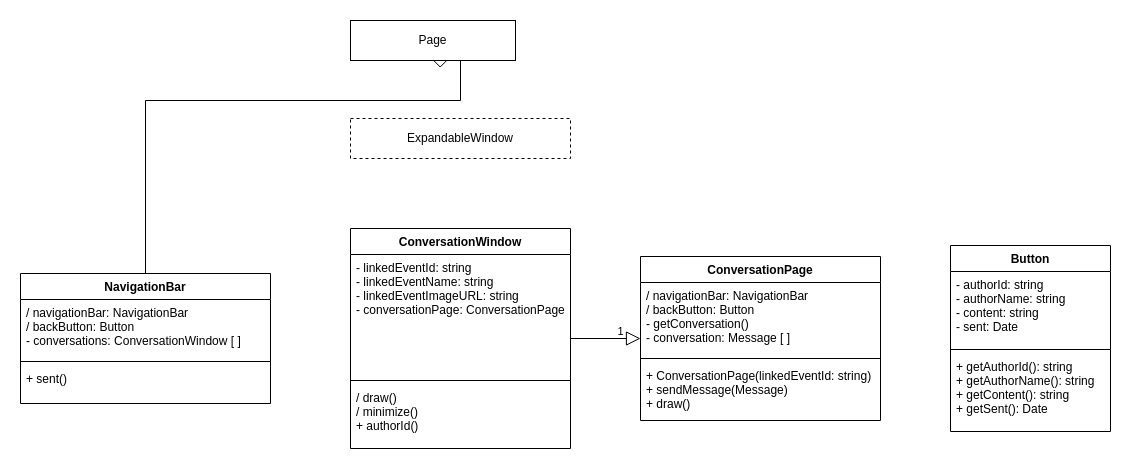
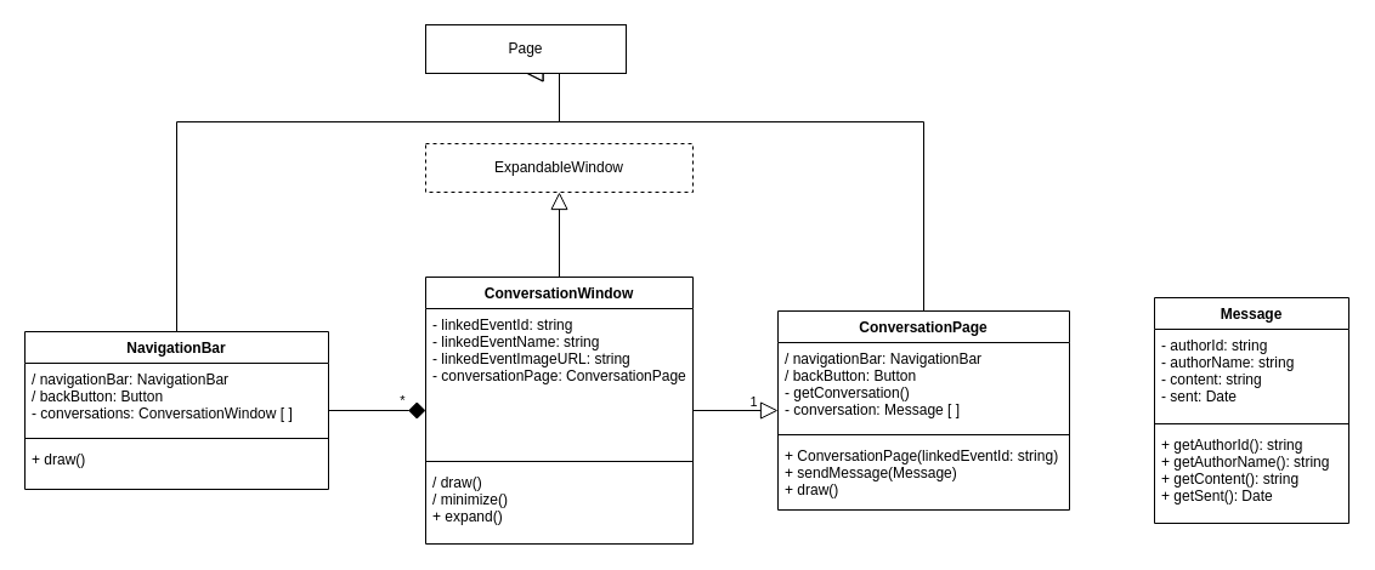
- <mxCell id="4" style="edgeStyle=orthogonalEdgeStyle;rounded=0;orthogonalLoop=1;jettySize=auto;html=1;exitX=0.5;exitY=0;exitDx=0;exitDy=0;entryX=0.5;entryY=1;entryDx=0;entryDy=0;endArrow=diamond;endFill=0;endSize=12;" edge="1" parent="1" source="5" target="26"><mxGeometry relative="1" as="geometry"><Array as="points"><mxPoint x="145" y="100" /><mxPoint x="460" y="100" /></Array></mxGeometry></mxCell>
+ <mxCell id="4" style="edgeStyle=orthogonalEdgeStyle;rounded=0;orthogonalLoop=1;jettySize=auto;html=1;exitX=0.5;exitY=0;exitDx=0;exitDy=0;entryX=0.5;entryY=1;entryDx=0;entryDy=0;endArrow=block;endFill=0;endSize=12;" edge="1" parent="1" source="5" target="26"><mxGeometry relative="1" as="geometry"><Array as="points"><mxPoint x="145" y="100" /><mxPoint x="460" y="100" /></Array></mxGeometry></mxCell>
+ <mxCell id="16" style="edgeStyle=orthogonalEdgeStyle;rounded=0;orthogonalLoop=1;jettySize=auto;html=1;exitX=0.5;exitY=0;exitDx=0;exitDy=0;entryX=0.5;entryY=1;entryDx=0;entryDy=0;endArrow=block;endFill=0;endSize=12;" edge="1" parent="1" source="17" target="26"><mxGeometry relative="1" as="geometry"><Array as="points"><mxPoint x="760" y="100" /><mxPoint x="460" y="100" /></Array></mxGeometry></mxCell>
+ <mxCell id="9" style="edgeStyle=orthogonalEdgeStyle;rounded=0;orthogonalLoop=1;jettySize=auto;html=1;exitX=0.5;exitY=0;exitDx=0;exitDy=0;entryX=0.5;entryY=1;entryDx=0;entryDy=0;endSize=12;endArrow=block;endFill=0;" edge="1" parent="1" source="12" target="25"><mxGeometry relative="1" as="geometry" /></mxCell>
- <mxCell id="21" value="Button" style="swimlane;fontStyle=1;align=center;verticalAlign=top;childLayout=stackLayout;horizontal=1;startSize=26;horizontalStack=0;resizeParent=1;resizeParentMax=0;resizeLast=0;collapsible=1;marginBottom=0;swimlaneFillColor=default;" vertex="1" parent="1"><mxGeometry x="950" y="245" width="160" height="186" as="geometry"><mxRectangle x="1040" y="308" width="100" height="26" as="alternateBounds" /></mxGeometry></mxCell>
+ <mxCell id="21" value="Message" style="swimlane;fontStyle=1;align=center;verticalAlign=top;childLayout=stackLayout;horizontal=1;startSize=26;horizontalStack=0;resizeParent=1;resizeParentMax=0;resizeLast=0;collapsible=1;marginBottom=0;swimlaneFillColor=default;" vertex="1" parent="1"><mxGeometry x="950" y="245" width="160" height="186" as="geometry"><mxRectangle x="1040" y="308" width="100" height="26" as="alternateBounds" /></mxGeometry></mxCell>
+ <mxCell id="2" style="edgeStyle=orthogonalEdgeStyle;rounded=0;orthogonalLoop=1;jettySize=auto;html=1;exitX=1;exitY=0.5;exitDx=0;exitDy=0;endArrow=diamond;endFill=1;endSize=12;entryX=0;entryY=0.5;entryDx=0;entryDy=0;" edge="1" parent="1" source="5" target="12"><mxGeometry relative="1" as="geometry"><mxPoint x="310" y="300" as="targetPoint" /></mxGeometry></mxCell>
+ <mxCell id="3" value="*" style="edgeLabel;html=1;align=center;verticalAlign=middle;resizable=0;points=[];" vertex="1" connectable="0" parent="2"><mxGeometry x="0.335" relative="1" as="geometry"><mxPoint x="7" y="-9" as="offset" /></mxGeometry></mxCell>
- <mxCell id="8" value="+ sent()" style="text;strokeColor=none;fillColor=none;align=left;verticalAlign=top;spacingLeft=4;spacingRight=4;overflow=hidden;rotatable=0;points=[[0,0.5],[1,0.5]];portConstraint=eastwest;" vertex="1" parent="5"><mxGeometry y="92" width="250" height="38" as="geometry" /></mxCell>
+ <mxCell id="8" value="+ draw()" style="text;strokeColor=none;fillColor=none;align=left;verticalAlign=top;spacingLeft=4;spacingRight=4;overflow=hidden;rotatable=0;points=[[0,0.5],[1,0.5]];portConstraint=eastwest;" vertex="1" parent="5"><mxGeometry y="92" width="250" height="38" as="geometry" /></mxCell>
- <mxCell id="15" value="/ draw()&#10;/ minimize()&#10;+ authorId()" style="text;strokeColor=none;fillColor=none;align=left;verticalAlign=top;spacingLeft=4;spacingRight=4;overflow=hidden;rotatable=0;points=[[0,0.5],[1,0.5]];portConstraint=eastwest;" vertex="1" parent="12"><mxGeometry y="156" width="220" height="64" as="geometry" /></mxCell>
+ <mxCell id="15" value="/ draw()&#10;/ minimize()&#10;+ expand()" style="text;strokeColor=none;fillColor=none;align=left;verticalAlign=top;spacingLeft=4;spacingRight=4;overflow=hidden;rotatable=0;points=[[0,0.5],[1,0.5]];portConstraint=eastwest;" vertex="1" parent="12"><mxGeometry y="156" width="220" height="64" as="geometry" /></mxCell>
